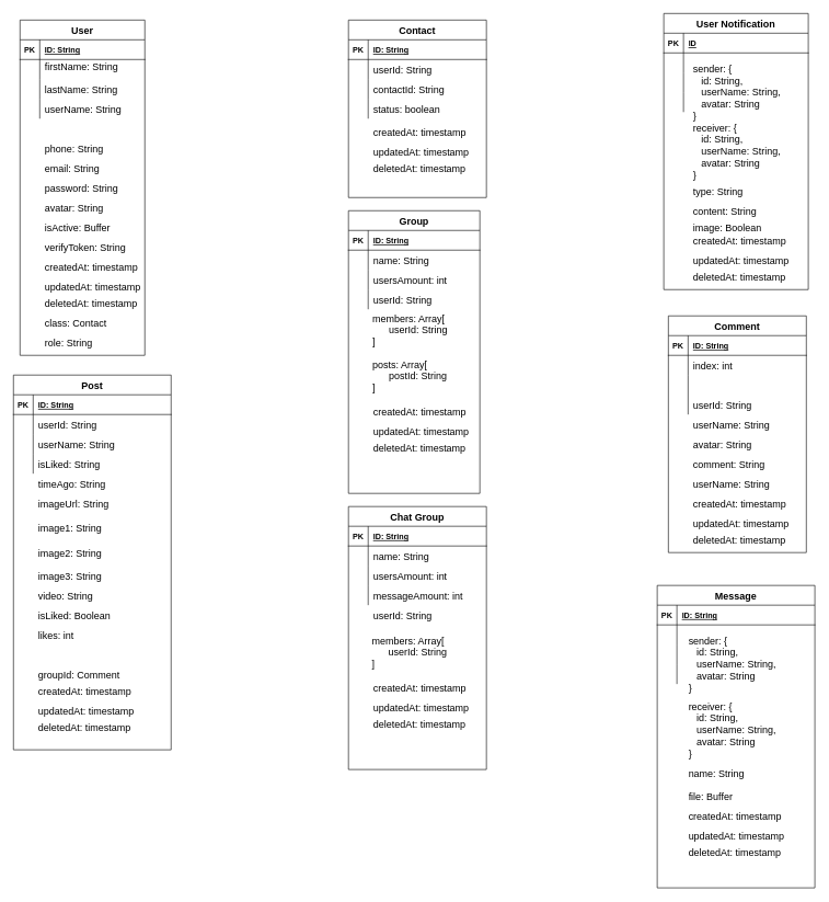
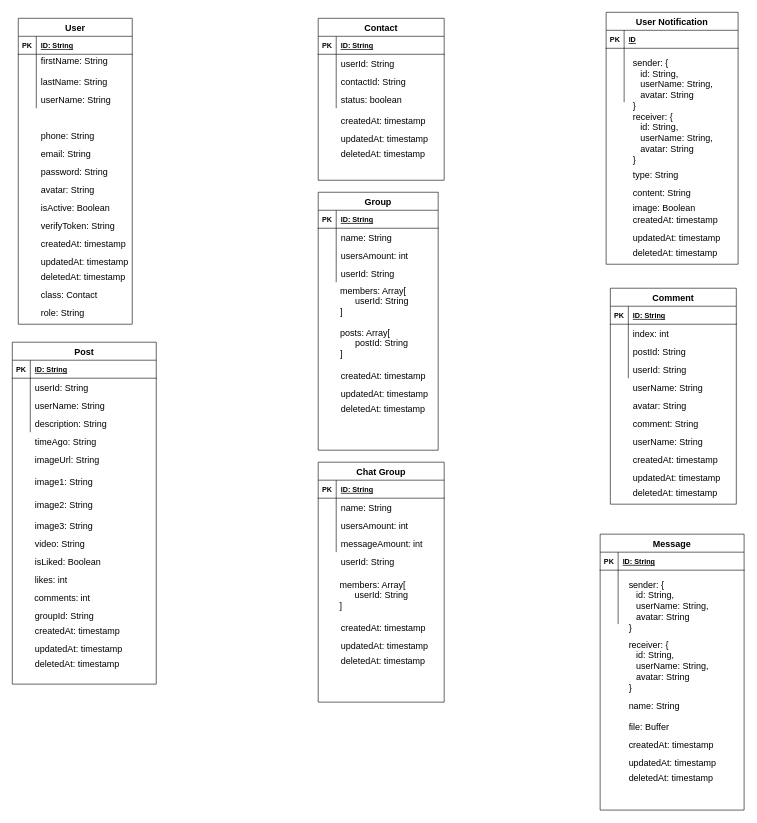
- <mxCell id="110" value="isActive: Buffer" style="shape=partialRectangle;connectable=0;fillColor=none;top=0;left=0;bottom=0;right=0;align=left;spacingLeft=6;overflow=hidden;fontSize=15;" vertex="1" parent="1"><mxGeometry x="60" y="330" width="150" height="30" as="geometry" /></mxCell>
+ <mxCell id="110" value="isActive: Boolean" style="shape=partialRectangle;connectable=0;fillColor=none;top=0;left=0;bottom=0;right=0;align=left;spacingLeft=6;overflow=hidden;fontSize=15;" vertex="1" parent="1"><mxGeometry x="60" y="330" width="150" height="30" as="geometry" /></mxCell>
+ <mxCell id="89" value="postId: String" style="shape=partialRectangle;connectable=0;fillColor=none;top=0;left=0;bottom=0;right=0;align=left;spacingLeft=6;overflow=hidden;fontSize=15;" vertex="1" parent="87"><mxGeometry x="30" width="180" height="30" as="geometry" /></mxCell>
- <mxCell id="14" value="isLiked: String" style="shape=partialRectangle;connectable=0;fillColor=none;top=0;left=0;bottom=0;right=0;align=left;spacingLeft=6;overflow=hidden;fontSize=15;" vertex="1" parent="12"><mxGeometry x="30" width="210" height="30" as="geometry" /></mxCell>
+ <mxCell id="14" value="description: String" style="shape=partialRectangle;connectable=0;fillColor=none;top=0;left=0;bottom=0;right=0;align=left;spacingLeft=6;overflow=hidden;fontSize=15;" vertex="1" parent="12"><mxGeometry x="30" width="210" height="30" as="geometry" /></mxCell>
+ <mxCell id="153" value="comments: int" style="shape=partialRectangle;connectable=0;fillColor=none;top=0;left=0;bottom=0;right=0;align=left;spacingLeft=6;overflow=hidden;fontSize=15;" vertex="1" parent="1"><mxGeometry x="49" y="980" width="180" height="30" as="geometry" /></mxCell>
- <mxCell id="180" value="groupId: Comment" style="shape=partialRectangle;connectable=0;fillColor=none;top=0;left=0;bottom=0;right=0;align=left;spacingLeft=6;overflow=hidden;fontSize=15;" vertex="1" parent="1"><mxGeometry x="50" y="1010" width="180" height="30" as="geometry" /></mxCell>
+ <mxCell id="180" value="groupId: String" style="shape=partialRectangle;connectable=0;fillColor=none;top=0;left=0;bottom=0;right=0;align=left;spacingLeft=6;overflow=hidden;fontSize=15;" vertex="1" parent="1"><mxGeometry x="50" y="1010" width="180" height="30" as="geometry" /></mxCell>
